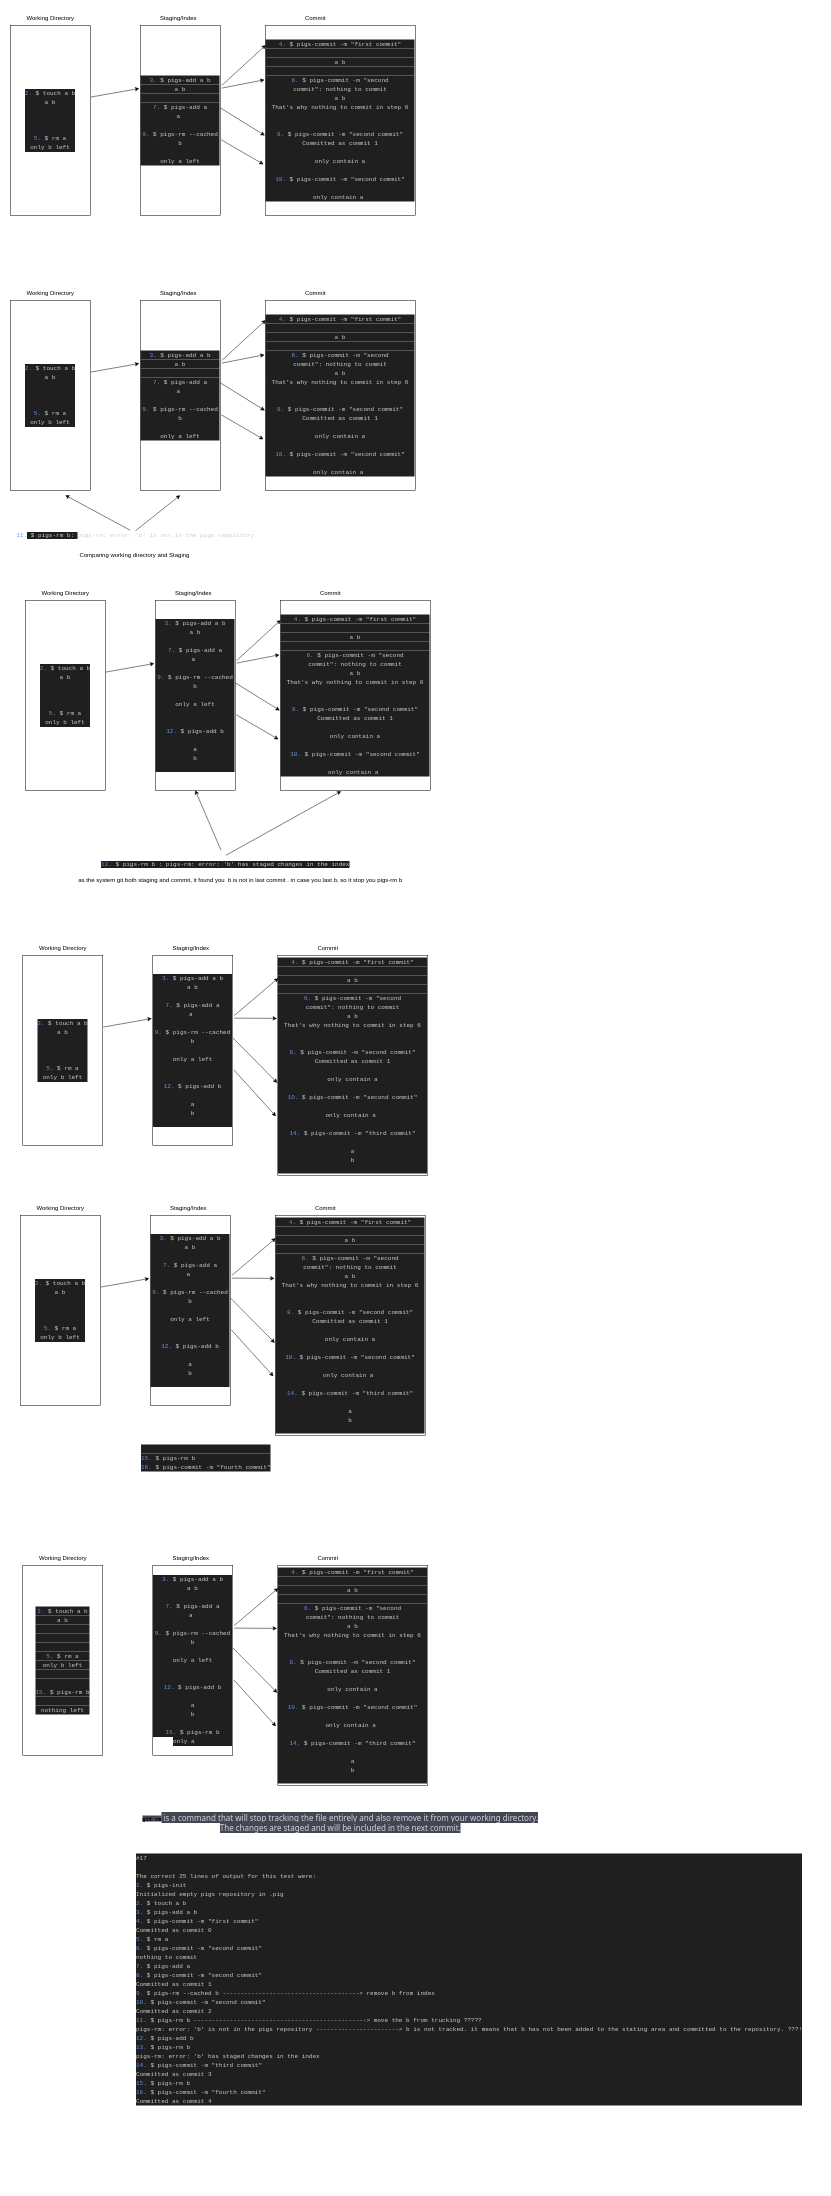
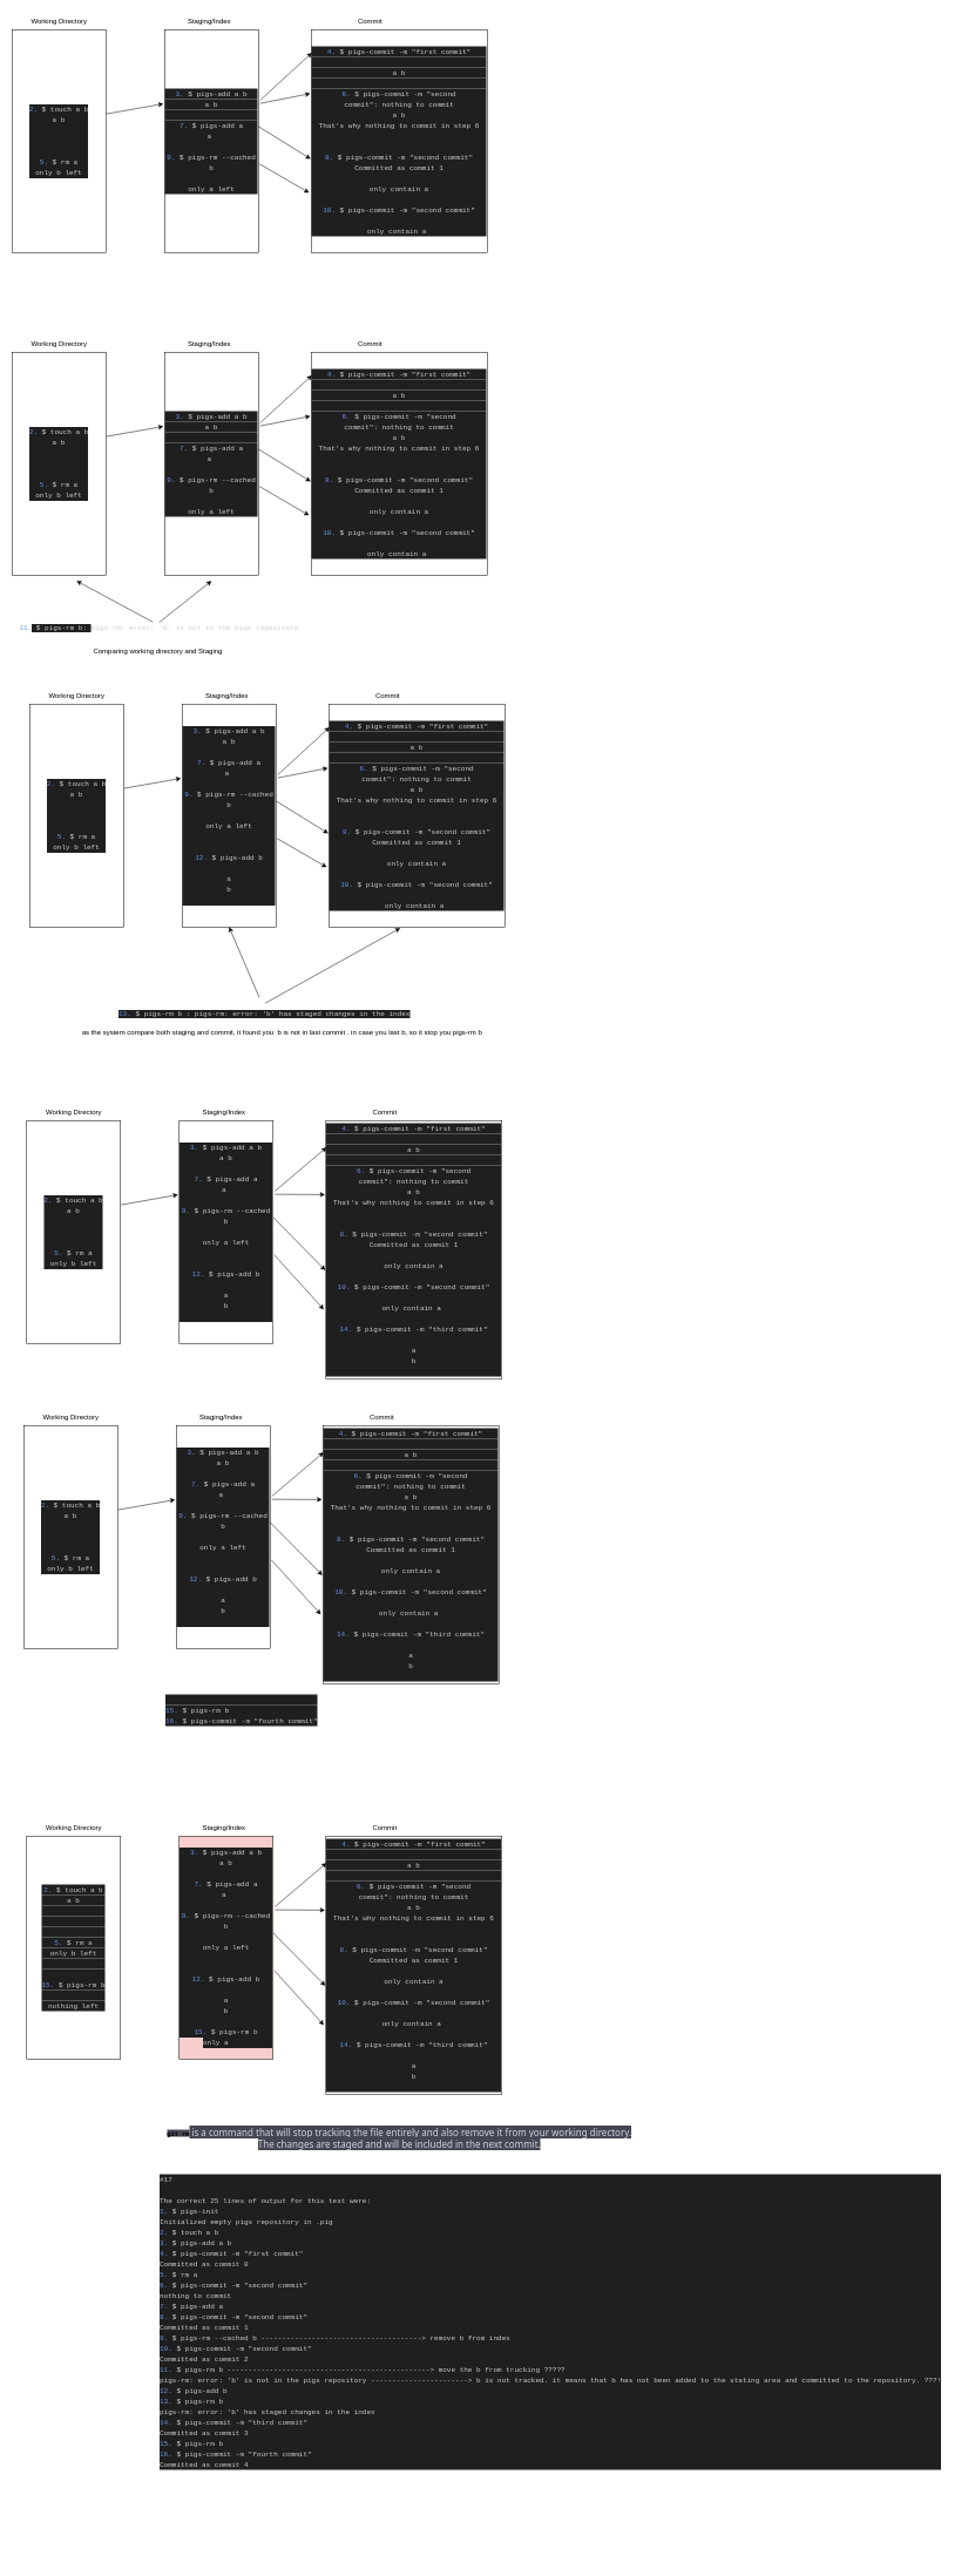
- <mxCell id="44" value="as the system git both staging and commit, it found you&amp;nbsp; b is not in last commit . in case you last b, so it stop you pigs-rm b" style="text;html=1;align=center;verticalAlign=middle;resizable=0;points=[];autosize=1;strokeColor=none;fillColor=none;" parent="1" vertex="1"><mxGeometry x="125" y="1745" width="710" height="30" as="geometry" /></mxCell>
+ <mxCell id="44" value="as the system compare both staging and commit, it found you&amp;nbsp; b is not in last commit . in case you last b, so it stop you pigs-rm b" style="text;html=1;align=center;verticalAlign=middle;resizable=0;points=[];autosize=1;strokeColor=none;fillColor=none;" parent="1" vertex="1"><mxGeometry x="125" y="1745" width="710" height="30" as="geometry" /></mxCell>
- <mxCell id="68" value="&lt;div style=&quot;color: rgb(204, 204, 204); background-color: rgb(31, 31, 31); font-family: Menlo, Monaco, &amp;quot;Courier New&amp;quot;, monospace; line-height: 18px;&quot;&gt;&lt;span style=&quot;color: #6796e6;&quot;&gt;3.&lt;/span&gt; $ pigs-add a b&lt;/div&gt;&lt;div style=&quot;color: rgb(204, 204, 204); background-color: rgb(31, 31, 31); font-family: Menlo, Monaco, &amp;quot;Courier New&amp;quot;, monospace; line-height: 18px;&quot;&gt;a b&lt;/div&gt;&lt;div style=&quot;color: rgb(204, 204, 204); background-color: rgb(31, 31, 31); font-family: Menlo, Monaco, &amp;quot;Courier New&amp;quot;, monospace; line-height: 18px;&quot;&gt;&lt;br&gt;&lt;/div&gt;&lt;div style=&quot;color: rgb(204, 204, 204); background-color: rgb(31, 31, 31); font-family: Menlo, Monaco, &amp;quot;Courier New&amp;quot;, monospace; line-height: 18px;&quot;&gt;&lt;div style=&quot;line-height: 18px;&quot;&gt;&lt;div style=&quot;line-height: 18px;&quot;&gt;&lt;span style=&quot;color: #6796e6;&quot;&gt;7.&lt;/span&gt; $ pigs-add a&lt;/div&gt;&lt;div style=&quot;line-height: 18px;&quot;&gt;a&amp;nbsp;&lt;/div&gt;&lt;div style=&quot;line-height: 18px;&quot;&gt;&lt;br&gt;&lt;/div&gt;&lt;div style=&quot;line-height: 18px;&quot;&gt;&lt;div style=&quot;line-height: 18px;&quot;&gt;&lt;span style=&quot;color: #6796e6;&quot;&gt;9.&lt;/span&gt; $ pigs-rm --cached b&lt;/div&gt;&lt;div style=&quot;line-height: 18px;&quot;&gt;&lt;br&gt;&lt;/div&gt;&lt;div style=&quot;line-height: 18px;&quot;&gt;only a left&lt;/div&gt;&lt;div style=&quot;line-height: 18px;&quot;&gt;&lt;br&gt;&lt;/div&gt;&lt;div style=&quot;line-height: 18px;&quot;&gt;&lt;br&gt;&lt;/div&gt;&lt;div style=&quot;line-height: 18px;&quot;&gt;&lt;div style=&quot;line-height: 18px;&quot;&gt;&lt;span style=&quot;color: rgb(103, 150, 230);&quot;&gt;12.&lt;/span&gt;&amp;nbsp;$ pigs-add b&lt;/div&gt;&lt;div style=&quot;line-height: 18px;&quot;&gt;&lt;span style=&quot;&quot;&gt;&#09;&lt;/span&gt;&lt;br&gt;&lt;/div&gt;&lt;div style=&quot;line-height: 18px;&quot;&gt;a&lt;br&gt;&lt;/div&gt;&lt;div style=&quot;line-height: 18px;&quot;&gt;b&lt;br&gt;&lt;/div&gt;&lt;div&gt;&lt;span style=&quot;text-align: left; color: rgb(103, 150, 230);&quot;&gt;&lt;br class=&quot;Apple-interchange-newline&quot;&gt;15.&lt;/span&gt;&lt;span style=&quot;text-align: left;&quot;&gt;&amp;nbsp;$ pigs-rm b&lt;/span&gt;&lt;br&gt;&lt;/div&gt;&lt;/div&gt;&lt;/div&gt;&lt;/div&gt;&lt;/div&gt;&lt;blockquote style=&quot;margin: 0 0 0 40px; border: none; padding: 0px;&quot;&gt;&lt;div style=&quot;color: rgb(204, 204, 204); background-color: rgb(31, 31, 31); font-family: Menlo, Monaco, &amp;quot;Courier New&amp;quot;, monospace; line-height: 18px;&quot;&gt;&lt;div style=&quot;line-height: 18px;&quot;&gt;&lt;div style=&quot;line-height: 18px;&quot;&gt;&lt;div style=&quot;line-height: 18px;&quot;&gt;&lt;div style=&quot;text-align: left;&quot;&gt;only a&lt;/div&gt;&lt;/div&gt;&lt;/div&gt;&lt;/div&gt;&lt;/div&gt;&lt;/blockquote&gt;&lt;div style=&quot;color: rgb(204, 204, 204); background-color: rgb(31, 31, 31); font-family: Menlo, Monaco, &amp;quot;Courier New&amp;quot;, monospace; line-height: 18px;&quot;&gt;&lt;div style=&quot;line-height: 18px;&quot;&gt;&lt;div style=&quot;line-height: 18px;&quot;&gt;&lt;div style=&quot;line-height: 18px;&quot;&gt;&lt;div style=&quot;text-align: left; line-height: 18px;&quot;&gt;&lt;/div&gt;&lt;/div&gt;&lt;/div&gt;&lt;/div&gt;&lt;/div&gt;" style="rounded=0;whiteSpace=wrap;html=1;" parent="1" vertex="1"><mxGeometry x="305" y="3130" width="160" height="380" as="geometry" /></mxCell>
+ <mxCell id="68" value="&lt;div style=&quot;color: rgb(204, 204, 204); background-color: rgb(31, 31, 31); font-family: Menlo, Monaco, &amp;quot;Courier New&amp;quot;, monospace; line-height: 18px;&quot;&gt;&lt;span style=&quot;color: #6796e6;&quot;&gt;3.&lt;/span&gt; $ pigs-add a b&lt;/div&gt;&lt;div style=&quot;color: rgb(204, 204, 204); background-color: rgb(31, 31, 31); font-family: Menlo, Monaco, &amp;quot;Courier New&amp;quot;, monospace; line-height: 18px;&quot;&gt;a b&lt;/div&gt;&lt;div style=&quot;color: rgb(204, 204, 204); background-color: rgb(31, 31, 31); font-family: Menlo, Monaco, &amp;quot;Courier New&amp;quot;, monospace; line-height: 18px;&quot;&gt;&lt;br&gt;&lt;/div&gt;&lt;div style=&quot;color: rgb(204, 204, 204); background-color: rgb(31, 31, 31); font-family: Menlo, Monaco, &amp;quot;Courier New&amp;quot;, monospace; line-height: 18px;&quot;&gt;&lt;div style=&quot;line-height: 18px;&quot;&gt;&lt;div style=&quot;line-height: 18px;&quot;&gt;&lt;span style=&quot;color: #6796e6;&quot;&gt;7.&lt;/span&gt; $ pigs-add a&lt;/div&gt;&lt;div style=&quot;line-height: 18px;&quot;&gt;a&amp;nbsp;&lt;/div&gt;&lt;div style=&quot;line-height: 18px;&quot;&gt;&lt;br&gt;&lt;/div&gt;&lt;div style=&quot;line-height: 18px;&quot;&gt;&lt;div style=&quot;line-height: 18px;&quot;&gt;&lt;span style=&quot;color: #6796e6;&quot;&gt;9.&lt;/span&gt; $ pigs-rm --cached b&lt;/div&gt;&lt;div style=&quot;line-height: 18px;&quot;&gt;&lt;br&gt;&lt;/div&gt;&lt;div style=&quot;line-height: 18px;&quot;&gt;only a left&lt;/div&gt;&lt;div style=&quot;line-height: 18px;&quot;&gt;&lt;br&gt;&lt;/div&gt;&lt;div style=&quot;line-height: 18px;&quot;&gt;&lt;br&gt;&lt;/div&gt;&lt;div style=&quot;line-height: 18px;&quot;&gt;&lt;div style=&quot;line-height: 18px;&quot;&gt;&lt;span style=&quot;color: rgb(103, 150, 230);&quot;&gt;12.&lt;/span&gt;&amp;nbsp;$ pigs-add b&lt;/div&gt;&lt;div style=&quot;line-height: 18px;&quot;&gt;&lt;span style=&quot;&quot;&gt;&#09;&lt;/span&gt;&lt;br&gt;&lt;/div&gt;&lt;div style=&quot;line-height: 18px;&quot;&gt;a&lt;br&gt;&lt;/div&gt;&lt;div style=&quot;line-height: 18px;&quot;&gt;b&lt;br&gt;&lt;/div&gt;&lt;div&gt;&lt;span style=&quot;text-align: left; color: rgb(103, 150, 230);&quot;&gt;&lt;br class=&quot;Apple-interchange-newline&quot;&gt;15.&lt;/span&gt;&lt;span style=&quot;text-align: left;&quot;&gt;&amp;nbsp;$ pigs-rm b&lt;/span&gt;&lt;br&gt;&lt;/div&gt;&lt;/div&gt;&lt;/div&gt;&lt;/div&gt;&lt;/div&gt;&lt;blockquote style=&quot;margin: 0 0 0 40px; border: none; padding: 0px;&quot;&gt;&lt;div style=&quot;color: rgb(204, 204, 204); background-color: rgb(31, 31, 31); font-family: Menlo, Monaco, &amp;quot;Courier New&amp;quot;, monospace; line-height: 18px;&quot;&gt;&lt;div style=&quot;line-height: 18px;&quot;&gt;&lt;div style=&quot;line-height: 18px;&quot;&gt;&lt;div style=&quot;line-height: 18px;&quot;&gt;&lt;div style=&quot;text-align: left;&quot;&gt;only a&lt;/div&gt;&lt;/div&gt;&lt;/div&gt;&lt;/div&gt;&lt;/div&gt;&lt;/blockquote&gt;&lt;div style=&quot;color: rgb(204, 204, 204); background-color: rgb(31, 31, 31); font-family: Menlo, Monaco, &amp;quot;Courier New&amp;quot;, monospace; line-height: 18px;&quot;&gt;&lt;div style=&quot;line-height: 18px;&quot;&gt;&lt;div style=&quot;line-height: 18px;&quot;&gt;&lt;div style=&quot;line-height: 18px;&quot;&gt;&lt;div style=&quot;text-align: left; line-height: 18px;&quot;&gt;&lt;/div&gt;&lt;/div&gt;&lt;/div&gt;&lt;/div&gt;&lt;/div&gt;" style="rounded=0;whiteSpace=wrap;html=1;fillColor=#f8cecc;" parent="1" vertex="1"><mxGeometry x="305" y="3130" width="160" height="380" as="geometry" /></mxCell>
